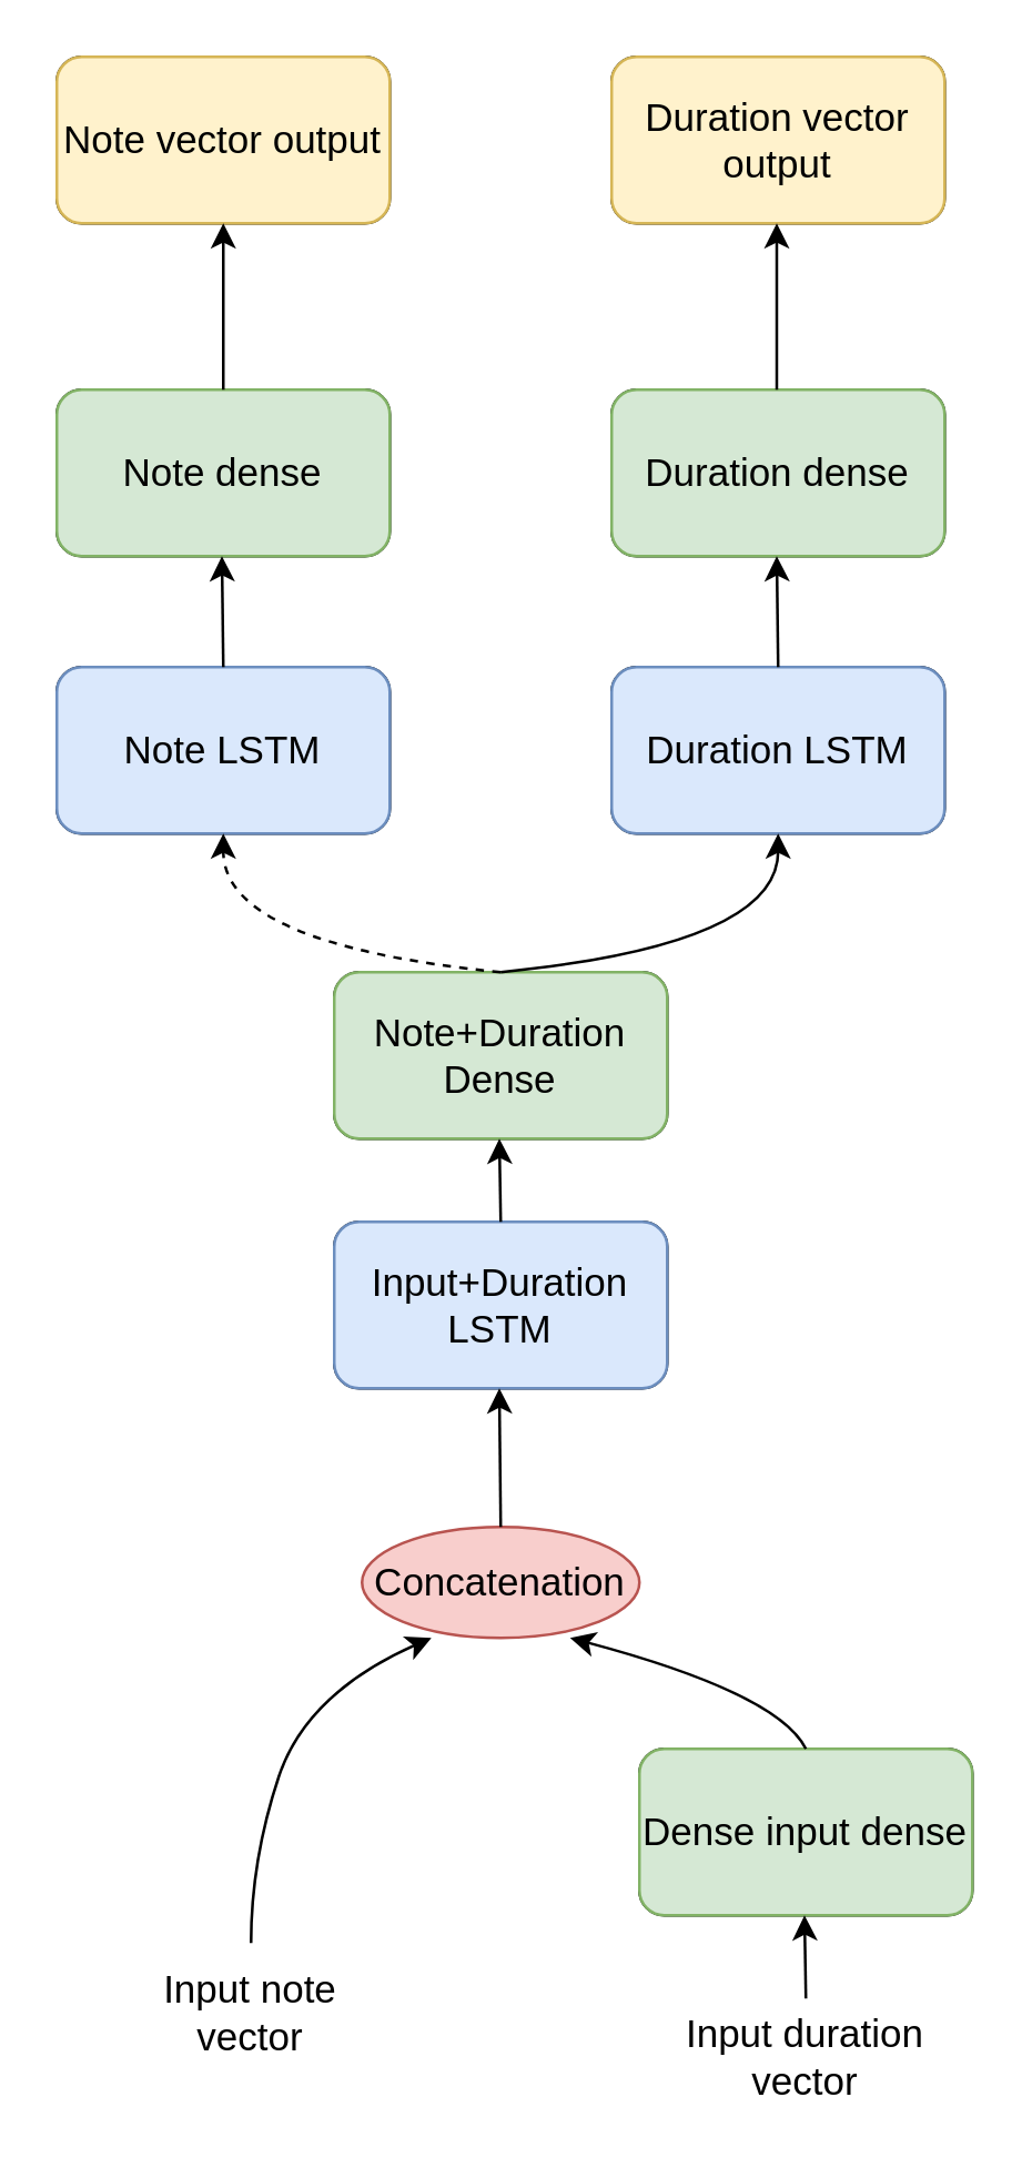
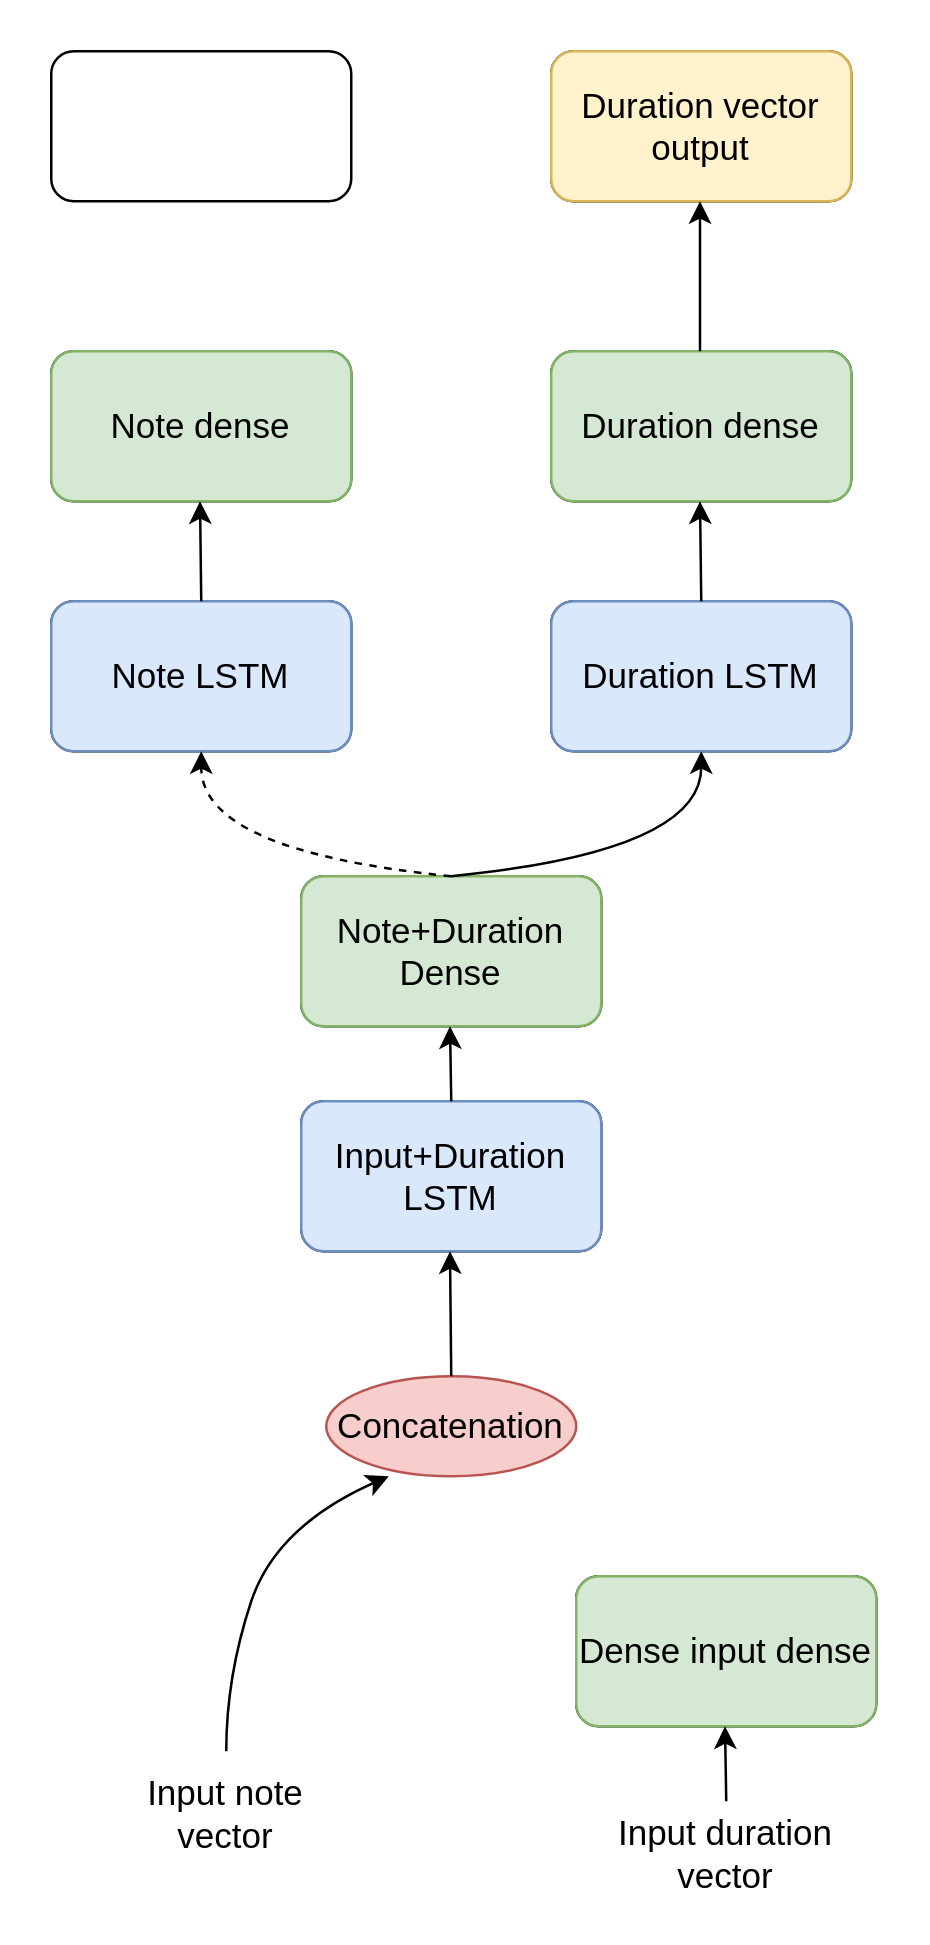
- <mxCell id="3" value="Note vector output" style="text;html=1;strokeColor=#d6b656;fillColor=#fff2cc;align=center;verticalAlign=middle;whiteSpace=wrap;rounded=1;fontSize=14;" vertex="1" parent="1"><mxGeometry x="20" y="20" width="120" height="60" as="geometry" /></mxCell>
- <mxCell id="24" value="" style="endArrow=classic;html=1;fontSize=14;entryX=0.5;entryY=1;entryDx=0;entryDy=0;exitX=0.5;exitY=0;exitDx=0;exitDy=0;" edge="1" parent="1" source="7" target="3"><mxGeometry width="50" height="50" relative="1" as="geometry"><mxPoint x="50" y="140" as="sourcePoint" /><mxPoint x="100" y="90" as="targetPoint" /></mxGeometry></mxCell>
- <mxCell id="32" value="" style="curved=1;endArrow=classic;html=1;fontSize=14;entryX=0.75;entryY=1;entryDx=0;entryDy=0;exitX=0.5;exitY=0;exitDx=0;exitDy=0;" edge="1" parent="1" source="13" target="15"><mxGeometry width="50" height="50" relative="1" as="geometry"><mxPoint x="390" y="540" as="sourcePoint" /><mxPoint x="440" y="490" as="targetPoint" /><Array as="points"><mxPoint x="280" y="610" /></Array></mxGeometry></mxCell>
